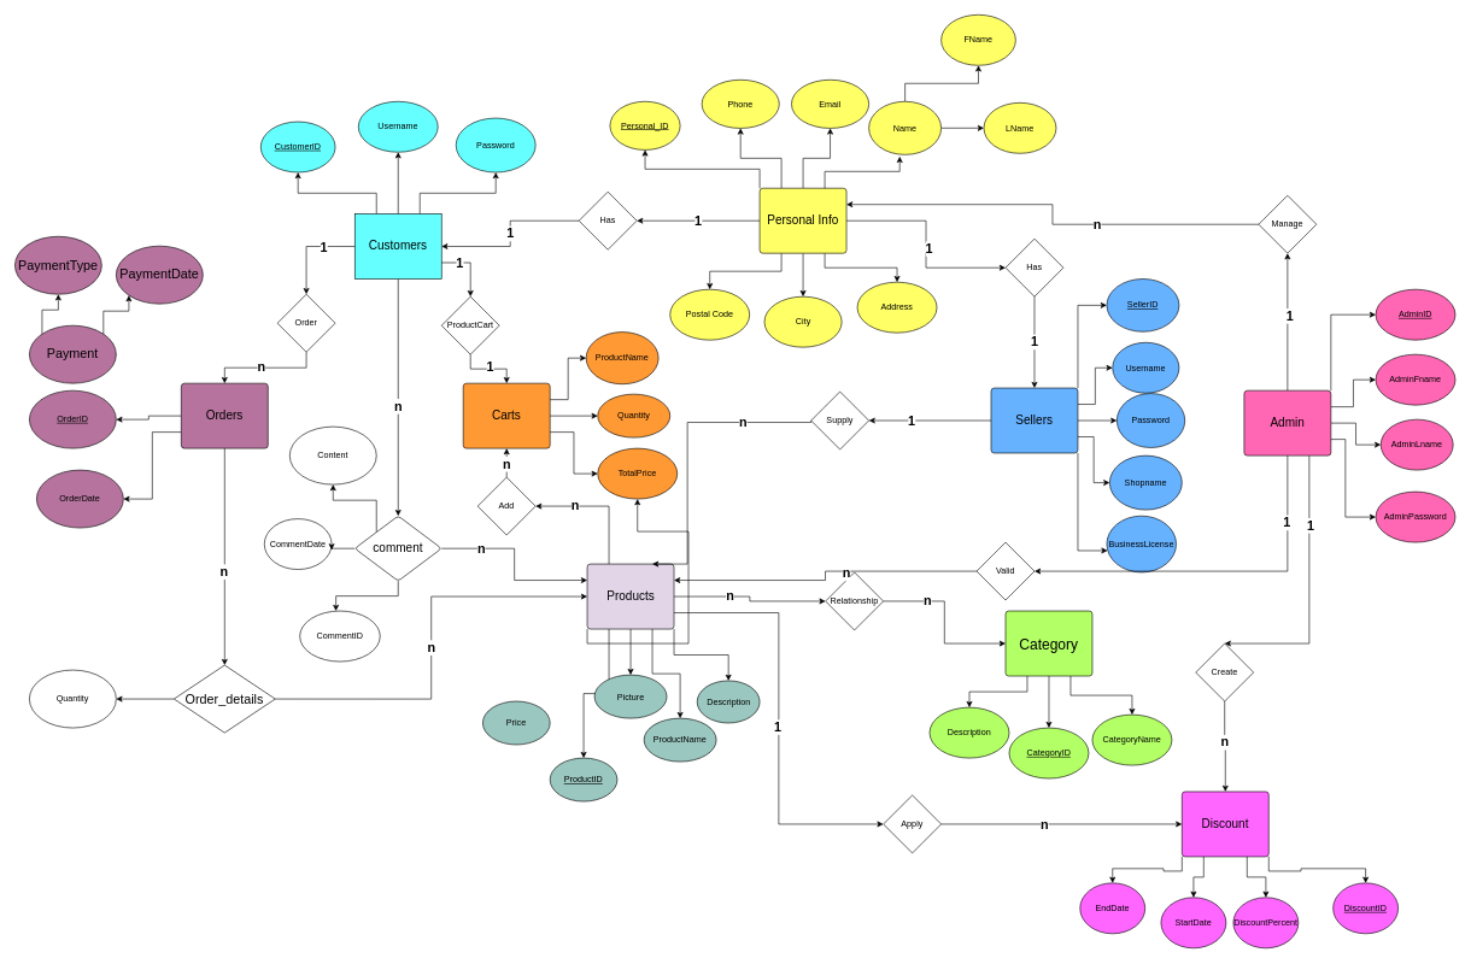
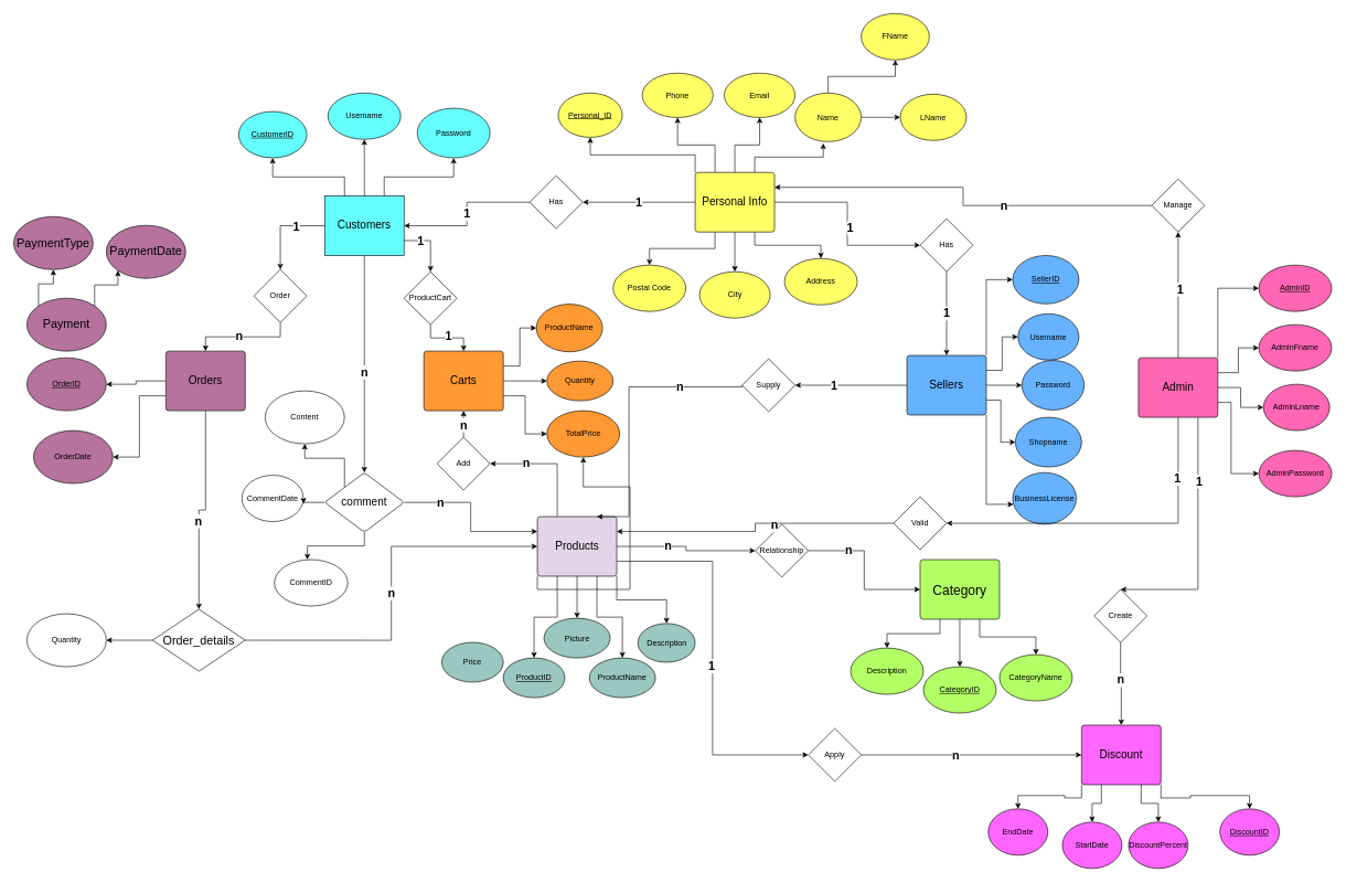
- <mxCell id="159" value="&lt;font style=&quot;font-size: 18px;&quot;&gt;Order_details&lt;/font&gt;" style="rhombus;whiteSpace=wrap;html=1;" vertex="1" parent="1"><mxGeometry x="240" y="920" width="140" height="93.5" as="geometry" /></mxCell>
+ <mxCell id="159" value="&lt;font style=&quot;font-size: 18px;&quot;&gt;Order_details&lt;/font&gt;" style="rhombus;whiteSpace=wrap;html=1;" vertex="1" parent="1"><mxGeometry x="230" y="920" width="140" height="93.5" as="geometry" /></mxCell>
- <mxCell id="12" value="&lt;u&gt;ProductID&lt;/u&gt;" style="ellipse;whiteSpace=wrap;html=1;fillColor=#9AC7BF;" parent="1" vertex="1"><mxGeometry x="760" y="1048.5" width="93" height="60" as="geometry" /></mxCell>
+ <mxCell id="12" value="&lt;u&gt;ProductID&lt;/u&gt;" style="ellipse;whiteSpace=wrap;html=1;fillColor=#9AC7BF;" parent="1" vertex="1"><mxGeometry x="760" y="993.5" width="93" height="60" as="geometry" /></mxCell>
